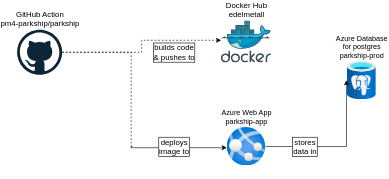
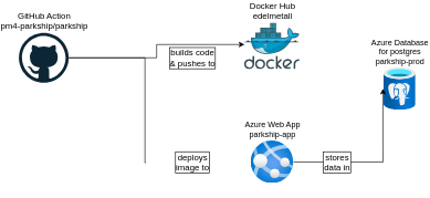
- <mxCell id="6" style="edgeStyle=orthogonalEdgeStyle;rounded=0;orthogonalLoop=1;jettySize=auto;html=1;entryX=0;entryY=0.464;entryDx=0;entryDy=0;entryPerimeter=0;labelBorderColor=default;fontSize=13;startArrow=none;startFill=0;endArrow=classic;endFill=1;dashed=1;" edge="1" parent="1" source="8" target="5"><mxGeometry relative="1" as="geometry" /></mxCell>
+ <mxCell id="6" style="edgeStyle=orthogonalEdgeStyle;rounded=0;orthogonalLoop=1;jettySize=auto;html=1;entryX=0;entryY=0.464;entryDx=0;entryDy=0;entryPerimeter=0;labelBorderColor=default;fontSize=13;startArrow=none;startFill=0;endArrow=classic;endFill=1;" edge="1" parent="1" source="8" target="5"><mxGeometry relative="1" as="geometry" /></mxCell>
- <mxCell id="10" value="" style="edgeStyle=orthogonalEdgeStyle;rounded=0;orthogonalLoop=1;jettySize=auto;html=1;entryX=-0.003;entryY=0.531;entryDx=0;entryDy=0;entryPerimeter=0;labelBorderColor=default;fontSize=13;startArrow=none;startFill=0;endArrow=none;endFill=1;dashed=1;" edge="1" parent="1" source="8" target="11"><mxGeometry relative="1" as="geometry"><mxPoint x="95" y="72.5" as="sourcePoint" /><mxPoint x="369.468" y="231.484" as="targetPoint" /><Array as="points"><mxPoint x="210" y="72.5" /><mxPoint x="210" y="230.5" /></Array></mxGeometry></mxCell>
+ <mxCell id="10" value="" style="edgeStyle=orthogonalEdgeStyle;rounded=0;orthogonalLoop=1;jettySize=auto;html=1;entryX=-0.003;entryY=0.531;entryDx=0;entryDy=0;entryPerimeter=0;labelBorderColor=default;fontSize=13;startArrow=none;startFill=0;endArrow=none;endFill=1;" edge="1" parent="1" source="8" target="11"><mxGeometry relative="1" as="geometry"><mxPoint x="95" y="72.5" as="sourcePoint" /><mxPoint x="369.468" y="231.484" as="targetPoint" /><Array as="points"><mxPoint x="210" y="72.5" /><mxPoint x="210" y="230.5" /></Array></mxGeometry></mxCell>
- <mxCell id="7" style="edgeStyle=orthogonalEdgeStyle;rounded=0;orthogonalLoop=1;jettySize=auto;html=1;entryX=-0.003;entryY=0.531;entryDx=0;entryDy=0;entryPerimeter=0;labelBorderColor=default;fontSize=13;startArrow=none;startFill=0;endArrow=classic;endFill=1;" edge="1" parent="1" source="11" target="4"><mxGeometry relative="1" as="geometry"><Array as="points"><mxPoint x="210" y="229.5" /><mxPoint x="210" y="231.5" /></Array></mxGeometry></mxCell>
